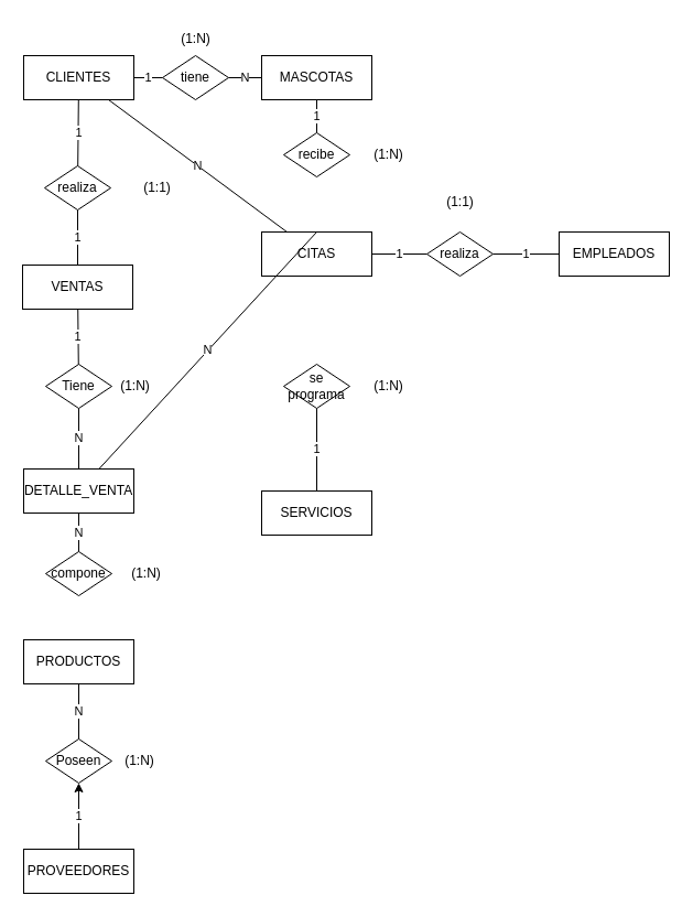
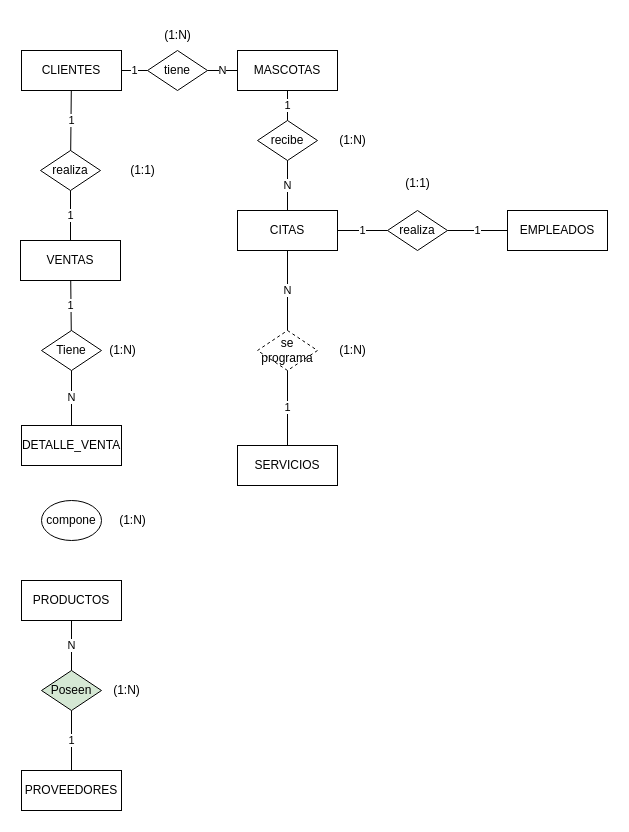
- <mxCell id="24" value="N" style="endArrow=none;html=1;align=center;" edge="1" parent="1" source="8" target="2"><mxGeometry relative="1" as="geometry" /></mxCell>
+ <mxCell id="24" value="N" style="endArrow=none;html=1;align=center;" edge="1" parent="1" source="8" target="22"><mxGeometry relative="1" as="geometry" /></mxCell>
- <mxCell id="19" value="N" style="endArrow=none;html=1;align=center;exitX=0.5;exitY=0;exitDx=0;exitDy=0;" edge="1" parent="1" source="8" target="5"><mxGeometry relative="1" as="geometry"><mxPoint x="375" y="150" as="sourcePoint" /></mxGeometry></mxCell>
+ <mxCell id="19" value="N" style="endArrow=none;html=1;align=center;exitX=0.5;exitY=0;exitDx=0;exitDy=0;" edge="1" parent="1" source="8" target="17"><mxGeometry relative="1" as="geometry"><mxPoint x="375" y="150" as="sourcePoint" /></mxGeometry></mxCell>
- <mxCell id="22" value="se programa" style="rhombus;whiteSpace=wrap;html=1;" vertex="1" parent="1"><mxGeometry x="257" y="330" width="60" height="40" as="geometry" /></mxCell>
+ <mxCell id="22" value="se programa" style="rhombus;whiteSpace=wrap;html=1;dashed=1;" vertex="1" parent="1"><mxGeometry x="257" y="330" width="60" height="40" as="geometry" /></mxCell>
- <mxCell id="21" value="N" style="endArrow=none;html=1;align=center;" edge="1" parent="1" source="5" target="20"><mxGeometry relative="1" as="geometry" /></mxCell>
- <mxCell id="20" value="compone" style="rhombus;whiteSpace=wrap;html=1;" vertex="1" parent="1"><mxGeometry x="41" y="500" width="60" height="40" as="geometry" /></mxCell>
+ <mxCell id="20" value="compone" style="ellipse;whiteSpace=wrap;html=1;" vertex="1" parent="1"><mxGeometry x="41" y="500" width="60" height="40" as="geometry" /></mxCell>
- <mxCell id="31" value="Poseen" style="rhombus;whiteSpace=wrap;html=1;" vertex="1" parent="1"><mxGeometry x="41" y="670" width="60" height="40" as="geometry" /></mxCell>
+ <mxCell id="31" value="Poseen" style="rhombus;whiteSpace=wrap;html=1;fillColor=#d5e8d4;" vertex="1" parent="1"><mxGeometry x="41" y="670" width="60" height="40" as="geometry" /></mxCell>
- <mxCell id="33" value="1" style="endArrow=classic;html=1;align=center;" edge="1" parent="1" source="7" target="31"><mxGeometry relative="1" as="geometry" /></mxCell>
+ <mxCell id="33" value="1" style="endArrow=none;html=1;align=center;" edge="1" parent="1" source="7" target="31"><mxGeometry relative="1" as="geometry" /></mxCell>
